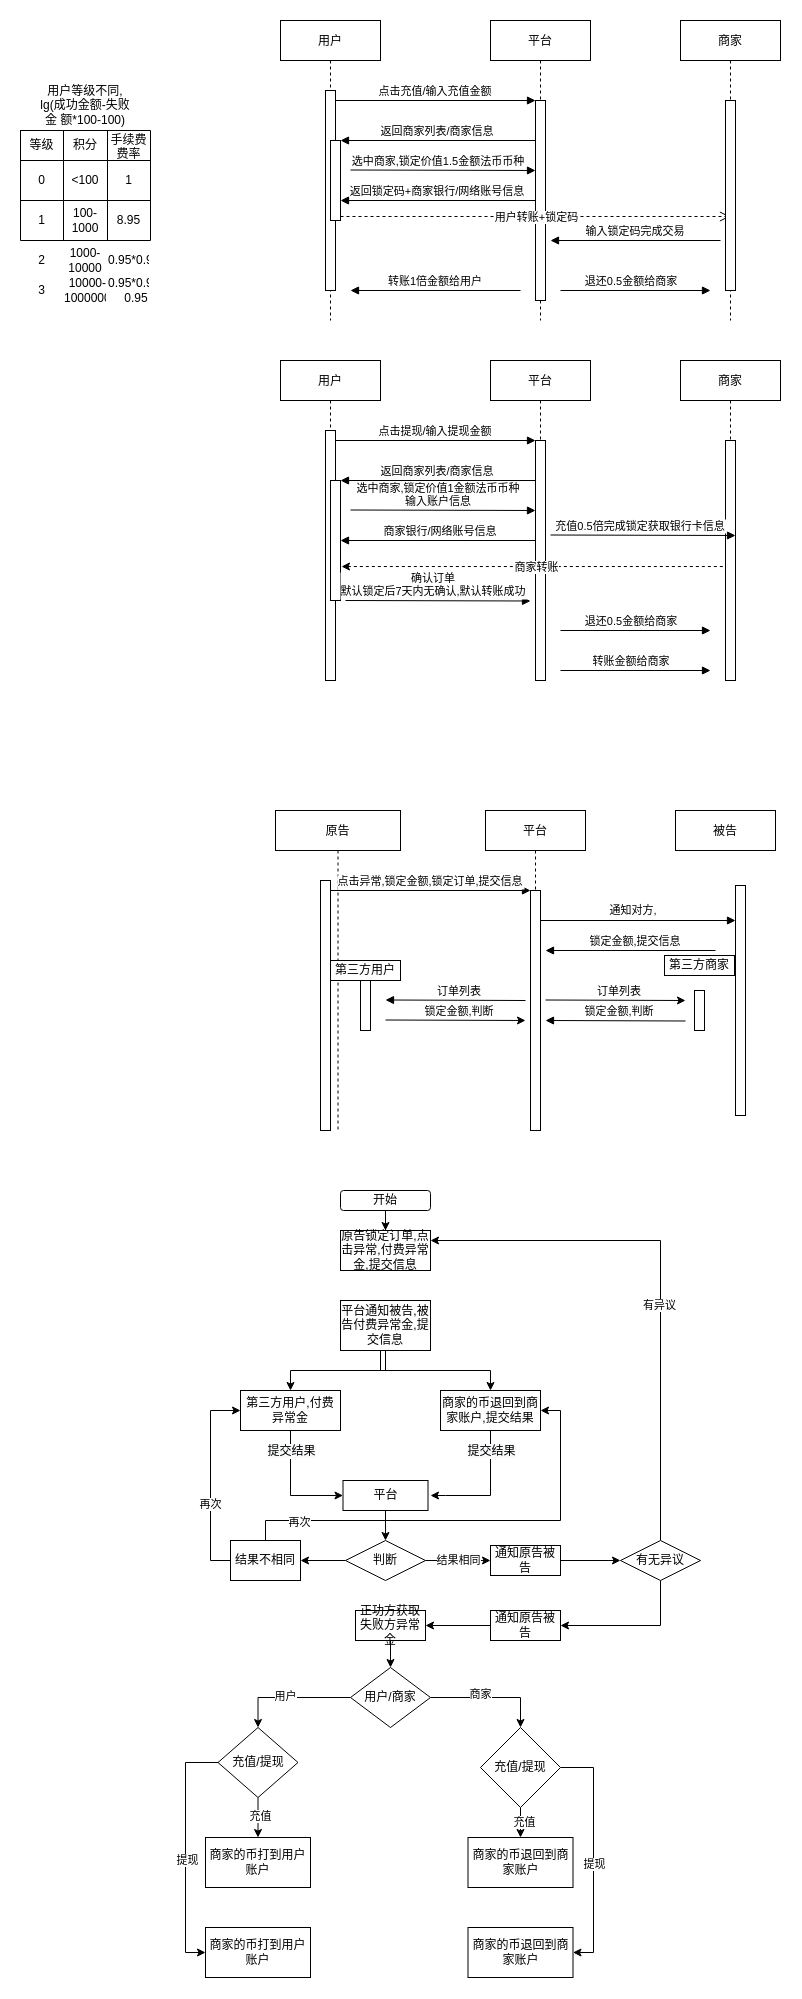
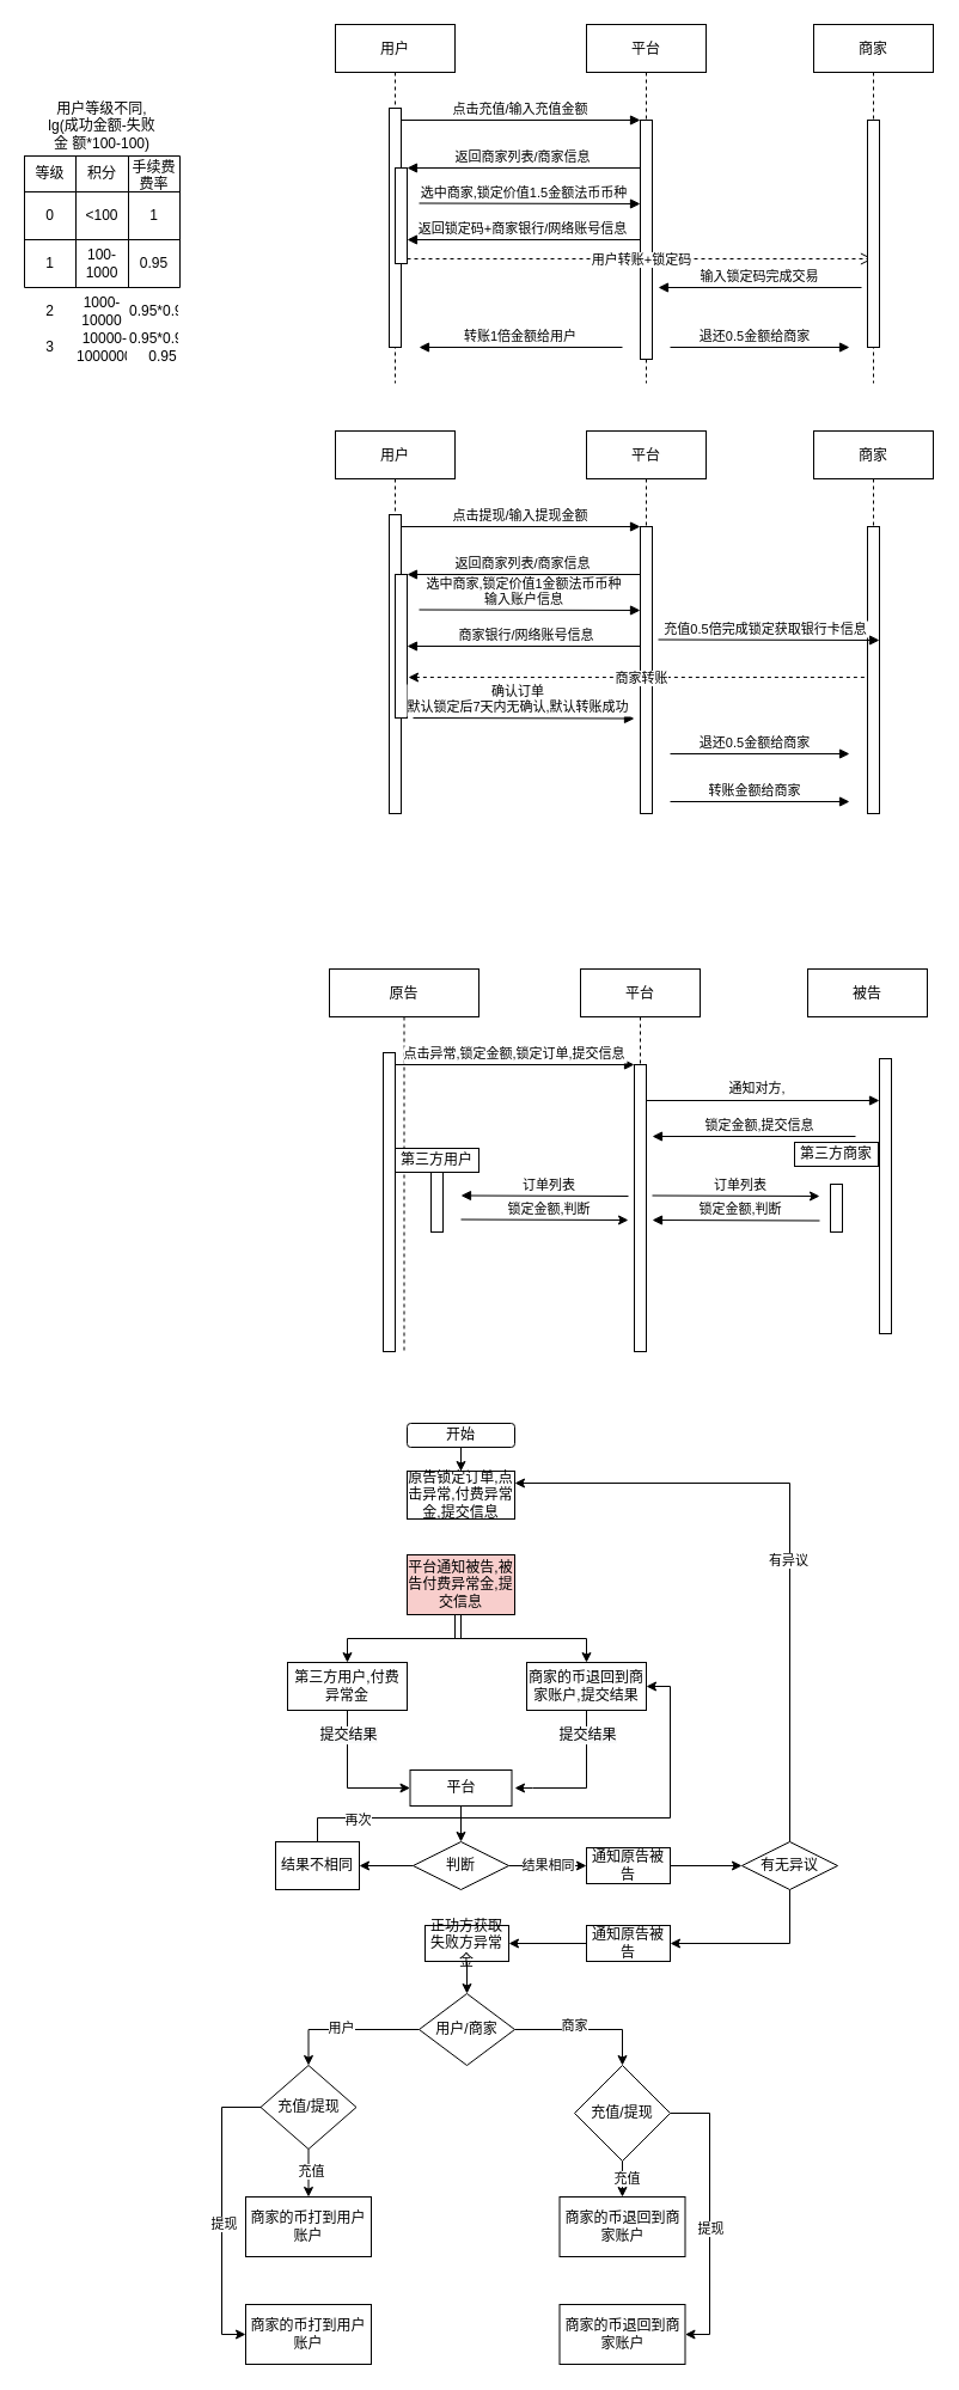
- <mxCell id="92" value="8.95" style="shape=partialRectangle;html=1;whiteSpace=wrap;connectable=0;fillColor=none;top=0;left=0;bottom=0;right=0;overflow=hidden;pointerEvents=1;" parent="89" vertex="1"><mxGeometry x="87" width="43" height="40" as="geometry"><mxRectangle width="43" height="40" as="alternateBounds" /></mxGeometry></mxCell>
+ <mxCell id="92" value="0.95" style="shape=partialRectangle;html=1;whiteSpace=wrap;connectable=0;fillColor=none;top=0;left=0;bottom=0;right=0;overflow=hidden;pointerEvents=1;" parent="89" vertex="1"><mxGeometry x="87" width="43" height="40" as="geometry"><mxRectangle width="43" height="40" as="alternateBounds" /></mxGeometry></mxCell>
- <mxCell id="61" value="平台通知被告,被告付费异常金,提交信息" style="rounded=0;whiteSpace=wrap;html=1;" parent="1" vertex="1"><mxGeometry x="340" y="1300" width="90" height="50" as="geometry" /></mxCell>
+ <mxCell id="61" value="平台通知被告,被告付费异常金,提交信息" style="rounded=0;whiteSpace=wrap;html=1;fillColor=#f8cecc;" parent="1" vertex="1"><mxGeometry x="340" y="1300" width="90" height="50" as="geometry" /></mxCell>
- <mxCell id="120" style="edgeStyle=orthogonalEdgeStyle;rounded=0;orthogonalLoop=1;jettySize=auto;html=1;exitX=0;exitY=0.5;exitDx=0;exitDy=0;entryX=0;entryY=0.5;entryDx=0;entryDy=0;" edge="1" parent="1" source="124" target="64"><mxGeometry relative="1" as="geometry" /></mxCell>
- <mxCell id="121" value="再次" style="edgeLabel;html=1;align=center;verticalAlign=middle;resizable=0;points=[];" vertex="1" connectable="0" parent="120"><mxGeometry x="-0.23" y="1" relative="1" as="geometry"><mxPoint as="offset" /></mxGeometry></mxCell>
